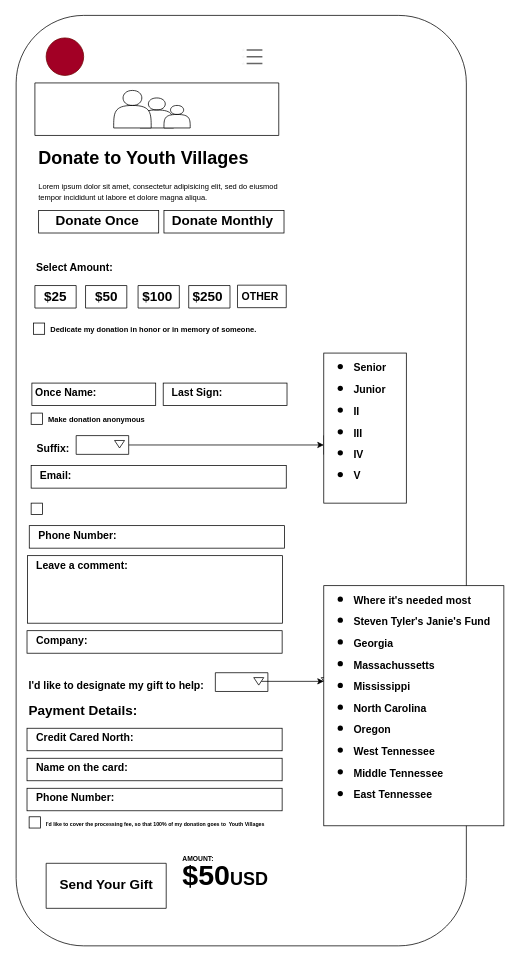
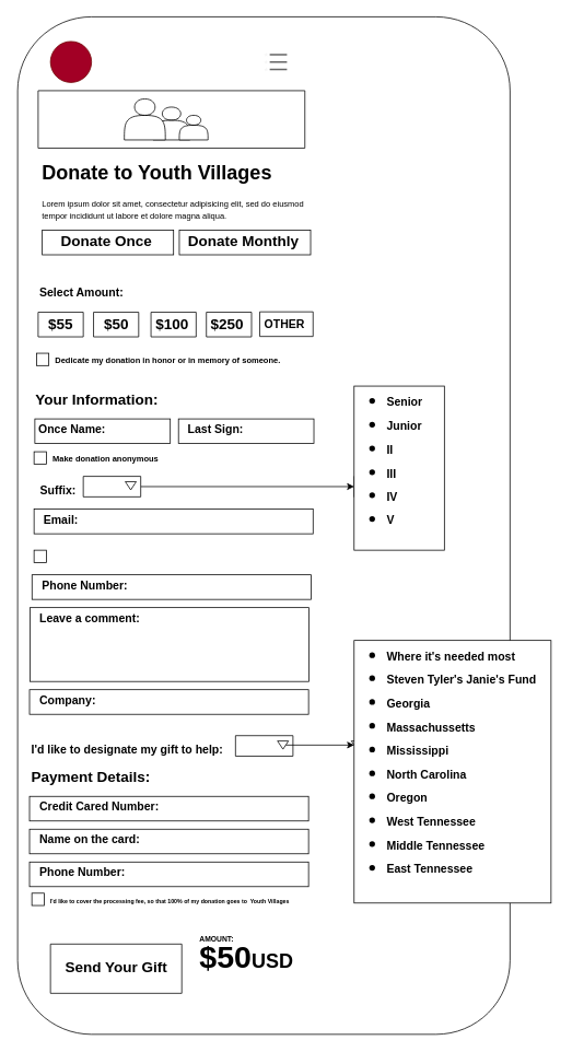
- <mxCell id="9" value="&lt;font style=&quot;font-size: 18px&quot;&gt;$25&lt;/font&gt;" style="text;strokeColor=none;fillColor=none;html=1;fontSize=24;fontStyle=1;verticalAlign=middle;align=center;" vertex="1" parent="1"><mxGeometry x="44" y="390" width="57" height="5" as="geometry" /></mxCell>
+ <mxCell id="9" value="&lt;font style=&quot;font-size: 18px&quot;&gt;$55&lt;/font&gt;" style="text;strokeColor=none;fillColor=none;html=1;fontSize=24;fontStyle=1;verticalAlign=middle;align=center;" vertex="1" parent="1"><mxGeometry x="44" y="390" width="57" height="5" as="geometry" /></mxCell>
+ <mxCell id="24" value="&lt;font style=&quot;font-size: 18px&quot;&gt;Your Information:&lt;/font&gt;" style="text;strokeColor=none;fillColor=none;html=1;fontSize=24;fontStyle=1;verticalAlign=middle;align=left;" vertex="1" parent="1"><mxGeometry x="41" y="470" width="200" height="30" as="geometry" /></mxCell>
- <mxCell id="52" value="&lt;font style=&quot;font-size: 14px&quot;&gt;Credit Cared North:&lt;/font&gt;" style="text;strokeColor=none;fillColor=none;html=1;fontSize=24;fontStyle=1;verticalAlign=middle;align=left;" vertex="1" parent="1"><mxGeometry x="45.5" y="960" width="155.5" height="40" as="geometry" /></mxCell>
+ <mxCell id="52" value="&lt;font style=&quot;font-size: 14px&quot;&gt;Credit Cared Number:&lt;/font&gt;" style="text;strokeColor=none;fillColor=none;html=1;fontSize=24;fontStyle=1;verticalAlign=middle;align=left;" vertex="1" parent="1"><mxGeometry x="45.5" y="960" width="155.5" height="40" as="geometry" /></mxCell>
